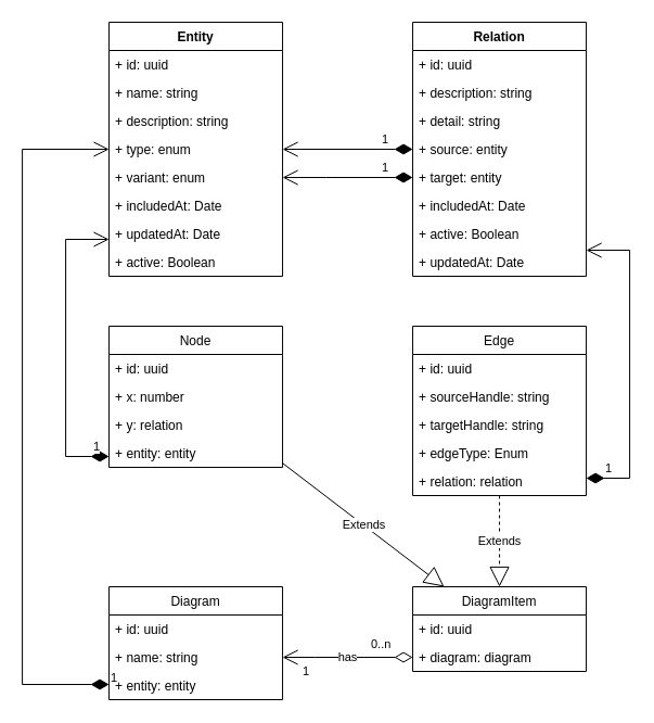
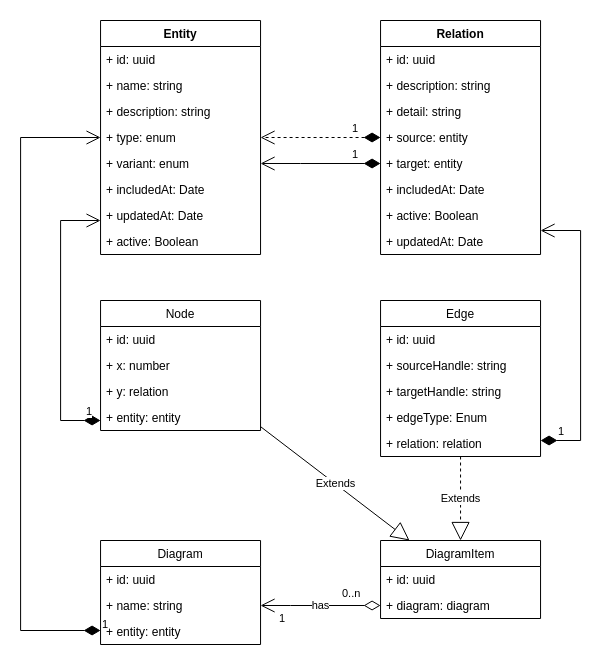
- <mxCell id="20" value="1" style="endArrow=open;html=1;endSize=12;startArrow=diamondThin;startSize=14;startFill=1;edgeStyle=orthogonalEdgeStyle;align=left;verticalAlign=bottom;rounded=0;" edge="1" parent="1" source="15" target="2"><mxGeometry x="-0.5" relative="1" as="geometry"><mxPoint x="300.06" y="-70" as="sourcePoint" /><mxPoint x="460.06" y="-70" as="targetPoint" /><mxPoint as="offset" /></mxGeometry></mxCell>
+ <mxCell id="20" value="1" style="endArrow=open;html=1;endSize=12;startArrow=diamondThin;startSize=14;startFill=1;edgeStyle=orthogonalEdgeStyle;align=left;verticalAlign=bottom;rounded=0;dashed=1;" edge="1" parent="1" source="15" target="2"><mxGeometry x="-0.5" relative="1" as="geometry"><mxPoint x="300.06" y="-70" as="sourcePoint" /><mxPoint x="460.06" y="-70" as="targetPoint" /><mxPoint as="offset" /></mxGeometry></mxCell>
